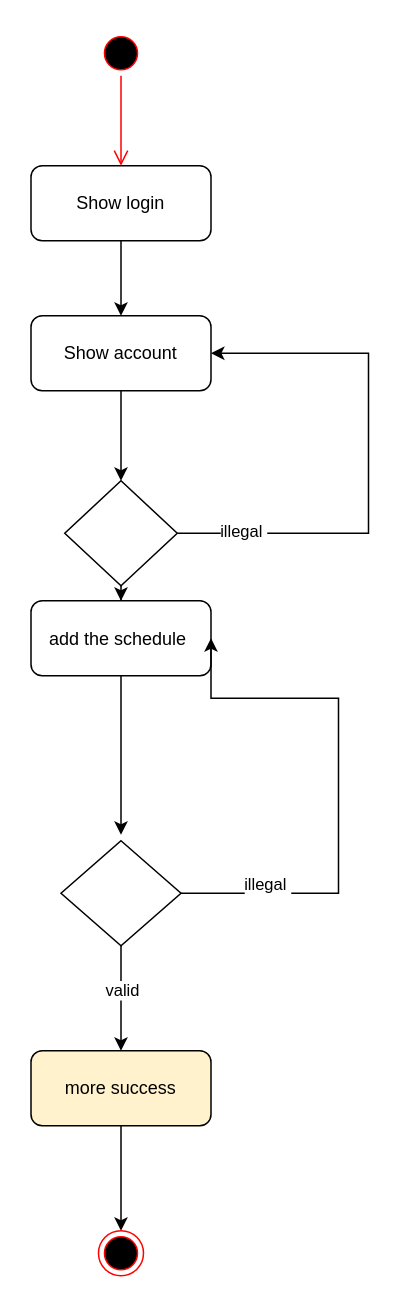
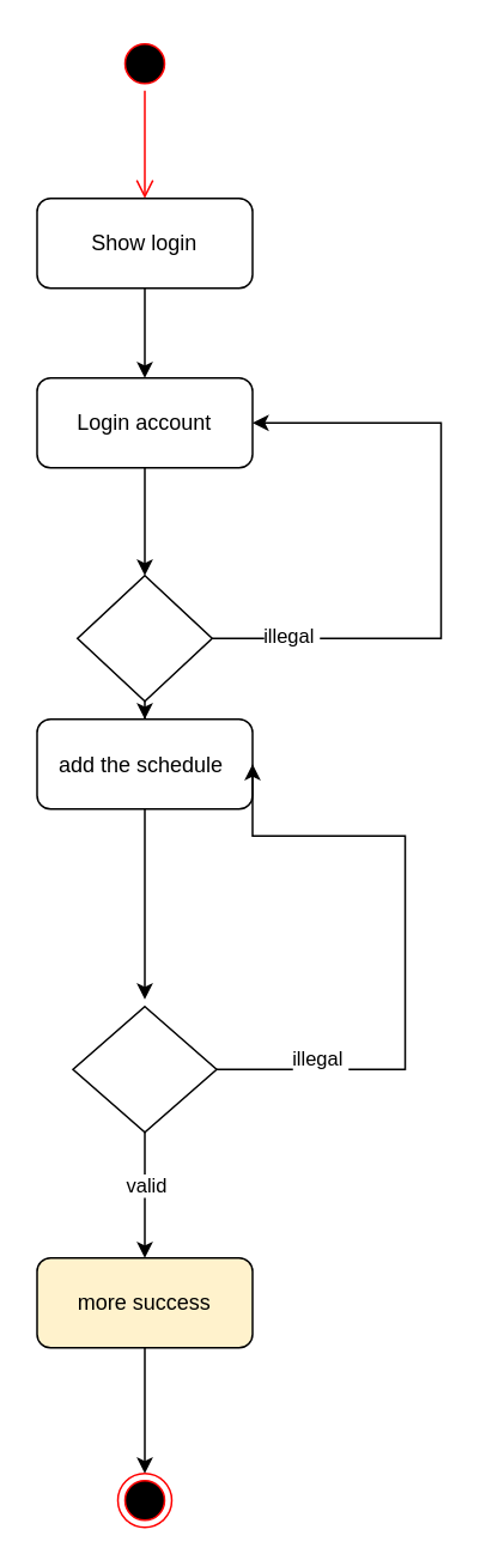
- <mxCell id="7" value="Show account" style="rounded=1;whiteSpace=wrap;html=1;" vertex="1" parent="1"><mxGeometry x="20" y="210" width="120" height="50" as="geometry" /></mxCell>
+ <mxCell id="7" value="Login account" style="rounded=1;whiteSpace=wrap;html=1;" vertex="1" parent="1"><mxGeometry x="20" y="210" width="120" height="50" as="geometry" /></mxCell>
